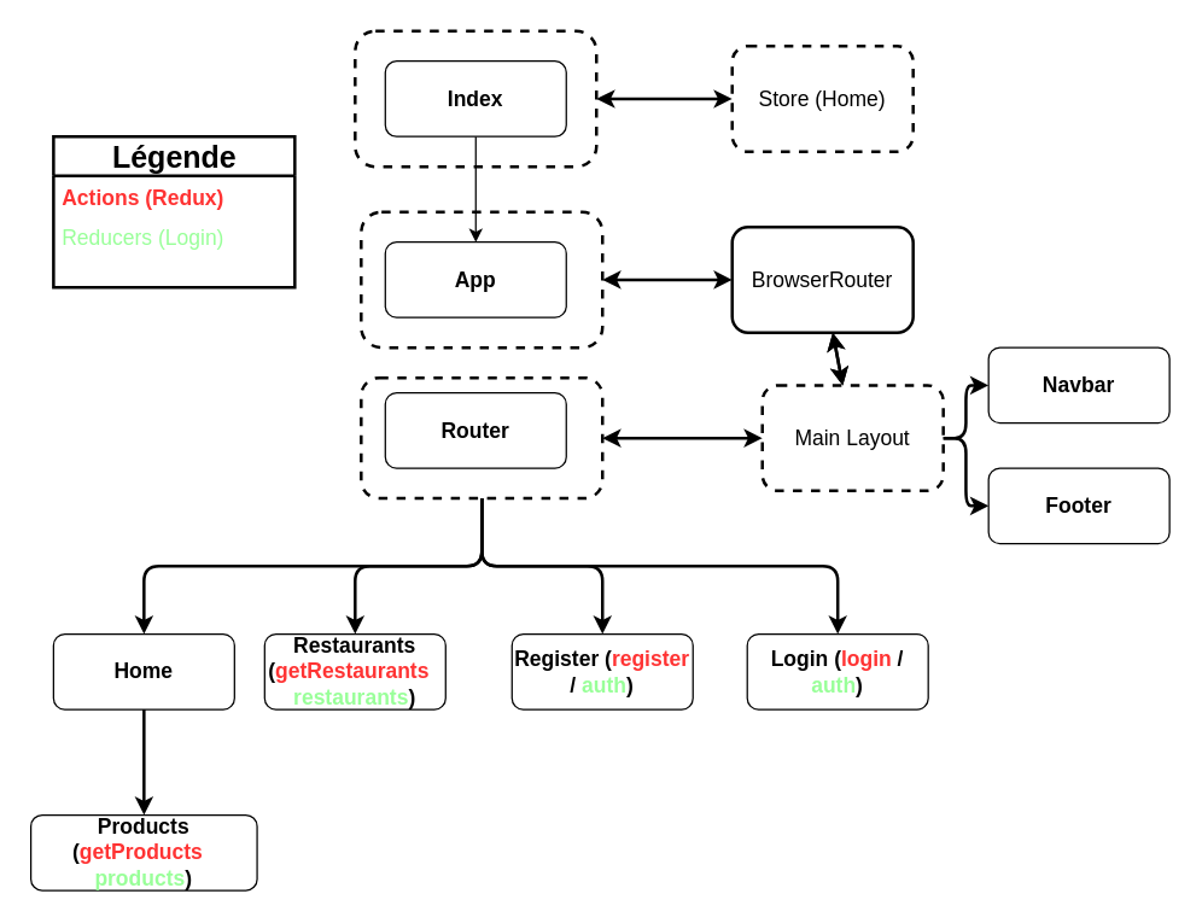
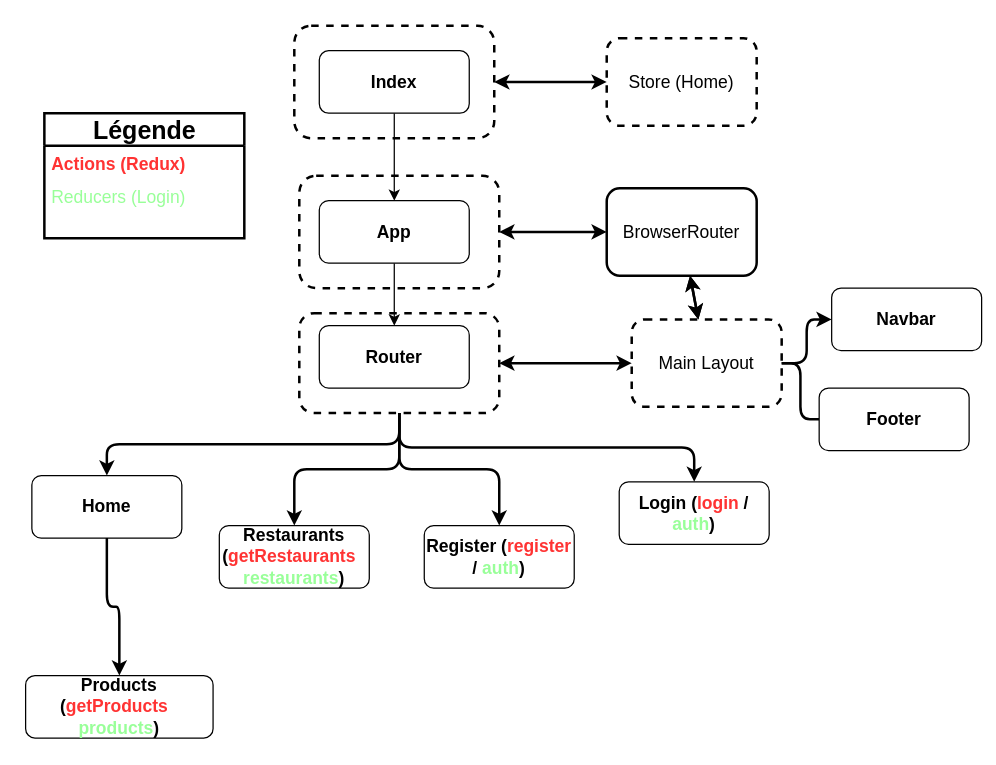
+ <mxCell id="4" style="edgeStyle=none;html=1;exitX=0.5;exitY=1;exitDx=0;exitDy=0;fontSize=14;" edge="1" parent="1" source="5" target="6"><mxGeometry relative="1" as="geometry" /></mxCell>
- <mxCell id="31" value="&lt;font style=&quot;font-size: 14px;&quot;&gt;&lt;b&gt;Navbar&lt;/b&gt;&lt;/font&gt;" style="rounded=1;whiteSpace=wrap;html=1;" vertex="1" parent="1"><mxGeometry x="655" y="230" width="120" height="50" as="geometry" /></mxCell>
+ <mxCell id="31" value="&lt;font style=&quot;font-size: 14px;&quot;&gt;&lt;b&gt;Navbar&lt;/b&gt;&lt;/font&gt;" style="rounded=1;whiteSpace=wrap;html=1;" vertex="1" parent="1"><mxGeometry x="665" y="230" width="120" height="50" as="geometry" /></mxCell>
- <mxCell id="28" style="edgeStyle=orthogonalEdgeStyle;html=1;exitX=1;exitY=0.5;exitDx=0;exitDy=0;entryX=0;entryY=0.5;entryDx=0;entryDy=0;strokeWidth=2;fontSize=14;fontColor=#99FF99;startArrow=none;startFill=0;" edge="1" parent="1" source="29" target="30"><mxGeometry relative="1" as="geometry" /></mxCell>
+ <mxCell id="28" style="edgeStyle=orthogonalEdgeStyle;html=1;exitX=1;exitY=0.5;exitDx=0;exitDy=0;entryX=0;entryY=0.5;entryDx=0;entryDy=0;strokeWidth=2;fontSize=14;fontColor=#99FF99;startArrow=none;startFill=0;endArrow=none;" edge="1" parent="1" source="29" target="30"><mxGeometry relative="1" as="geometry" /></mxCell>
- <mxCell id="17" value="&lt;font style=&quot;font-size: 14px;&quot;&gt;&lt;b&gt;Home&lt;/b&gt;&lt;/font&gt;" style="rounded=1;whiteSpace=wrap;html=1;" vertex="1" parent="1"><mxGeometry x="35" y="420" width="120" height="50" as="geometry" /></mxCell>
+ <mxCell id="17" value="&lt;font style=&quot;font-size: 14px;&quot;&gt;&lt;b&gt;Home&lt;/b&gt;&lt;/font&gt;" style="rounded=1;whiteSpace=wrap;html=1;" vertex="1" parent="1"><mxGeometry x="25" y="380" width="120" height="50" as="geometry" /></mxCell>
- <mxCell id="19" value="&lt;font style=&quot;font-size: 14px;&quot;&gt;&lt;b&gt;Login (&lt;font color=&quot;#ff3333&quot;&gt;login&lt;/font&gt; / &lt;font color=&quot;#99ff99&quot;&gt;auth&lt;/font&gt;)&lt;/b&gt;&lt;/font&gt;" style="rounded=1;whiteSpace=wrap;html=1;" vertex="1" parent="1"><mxGeometry x="495" y="420" width="120" height="50" as="geometry" /></mxCell>
+ <mxCell id="19" value="&lt;font style=&quot;font-size: 14px;&quot;&gt;&lt;b&gt;Login (&lt;font color=&quot;#ff3333&quot;&gt;login&lt;/font&gt; / &lt;font color=&quot;#99ff99&quot;&gt;auth&lt;/font&gt;)&lt;/b&gt;&lt;/font&gt;" style="rounded=1;whiteSpace=wrap;html=1;" vertex="1" parent="1"><mxGeometry x="495" y="385" width="120" height="50" as="geometry" /></mxCell>
